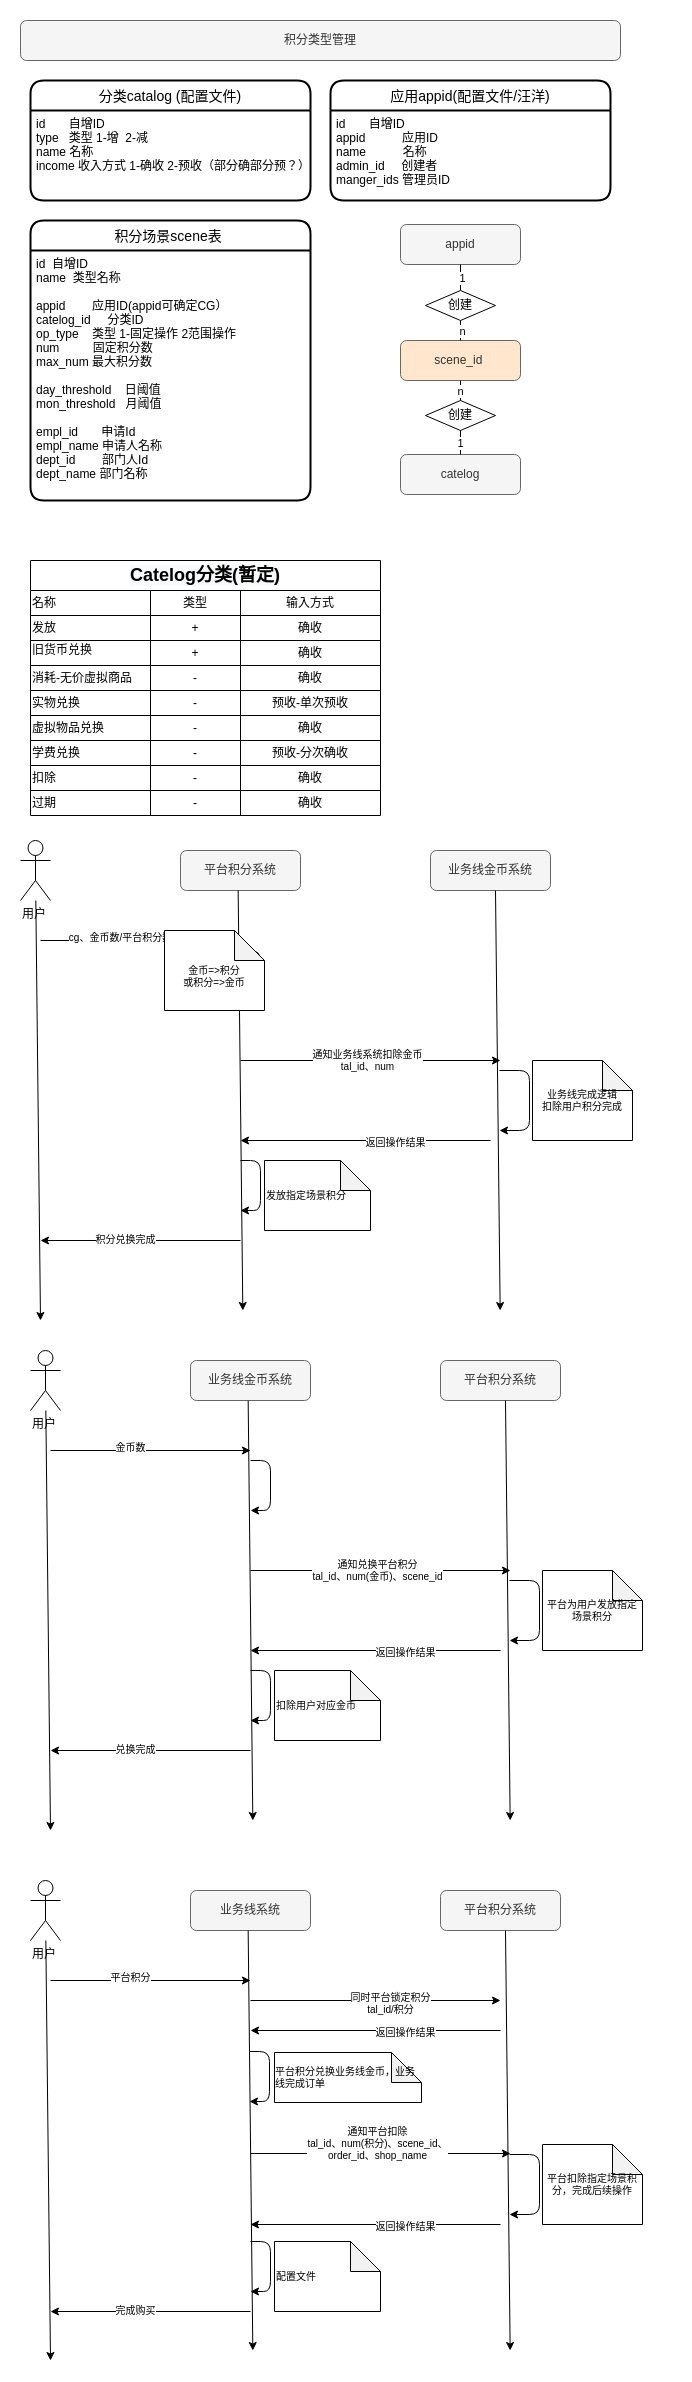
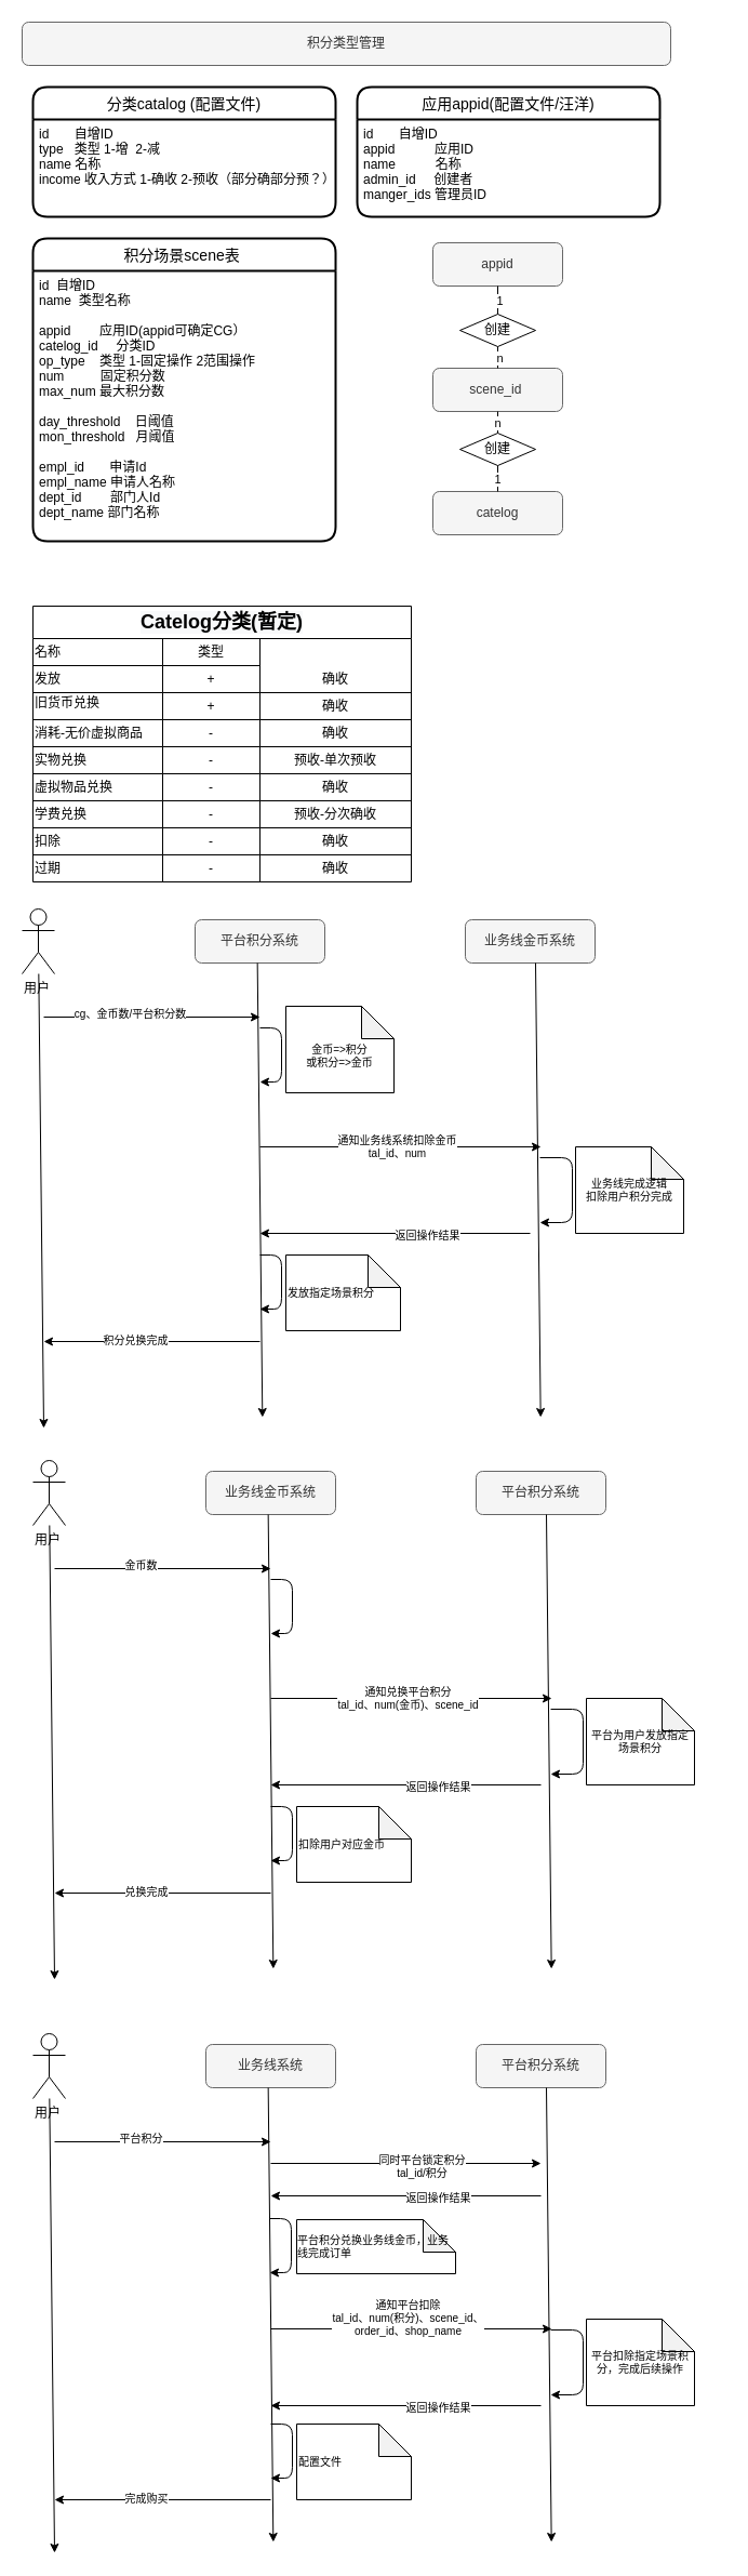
- <mxCell id="9" value="scene_id&amp;nbsp;" style="rounded=1;whiteSpace=wrap;html=1;fillColor=#ffe6cc;strokeColor=#666666;fontColor=#333333;glass=0;sketch=0;" vertex="1" parent="1"><mxGeometry x="400" y="340" width="120" height="40" as="geometry" /></mxCell>
+ <mxCell id="9" value="scene_id&amp;nbsp;" style="rounded=1;whiteSpace=wrap;html=1;fillColor=#f5f5f5;strokeColor=#666666;fontColor=#333333;glass=0;sketch=0;" vertex="1" parent="1"><mxGeometry x="400" y="340" width="120" height="40" as="geometry" /></mxCell>
- <mxCell id="27" value="输入方式" style="shape=partialRectangle;html=1;whiteSpace=wrap;connectable=0;fillColor=none;top=0;left=0;bottom=0;right=0;overflow=hidden;" vertex="1" parent="24"><mxGeometry x="210" width="140" height="25" as="geometry" /></mxCell>
- <mxCell id="71" value="&lt;br style=&quot;text-align: left&quot;&gt;&lt;font style=&quot;text-align: left&quot;&gt;金币=&amp;gt;积分&lt;br&gt;或积分=&amp;gt;金币&lt;/font&gt;" style="shape=note;whiteSpace=wrap;html=1;backgroundOutline=1;darkOpacity=0.05;fontSize=10;align=center;" vertex="1" parent="1"><mxGeometry x="164" y="930" width="100" height="80" as="geometry" /></mxCell>
+ <mxCell id="71" value="&lt;br style=&quot;text-align: left&quot;&gt;&lt;font style=&quot;text-align: left&quot;&gt;金币=&amp;gt;积分&lt;br&gt;或积分=&amp;gt;金币&lt;/font&gt;" style="shape=note;whiteSpace=wrap;html=1;backgroundOutline=1;darkOpacity=0.05;fontSize=10;align=center;" vertex="1" parent="1"><mxGeometry x="264" y="930" width="100" height="80" as="geometry" /></mxCell>
